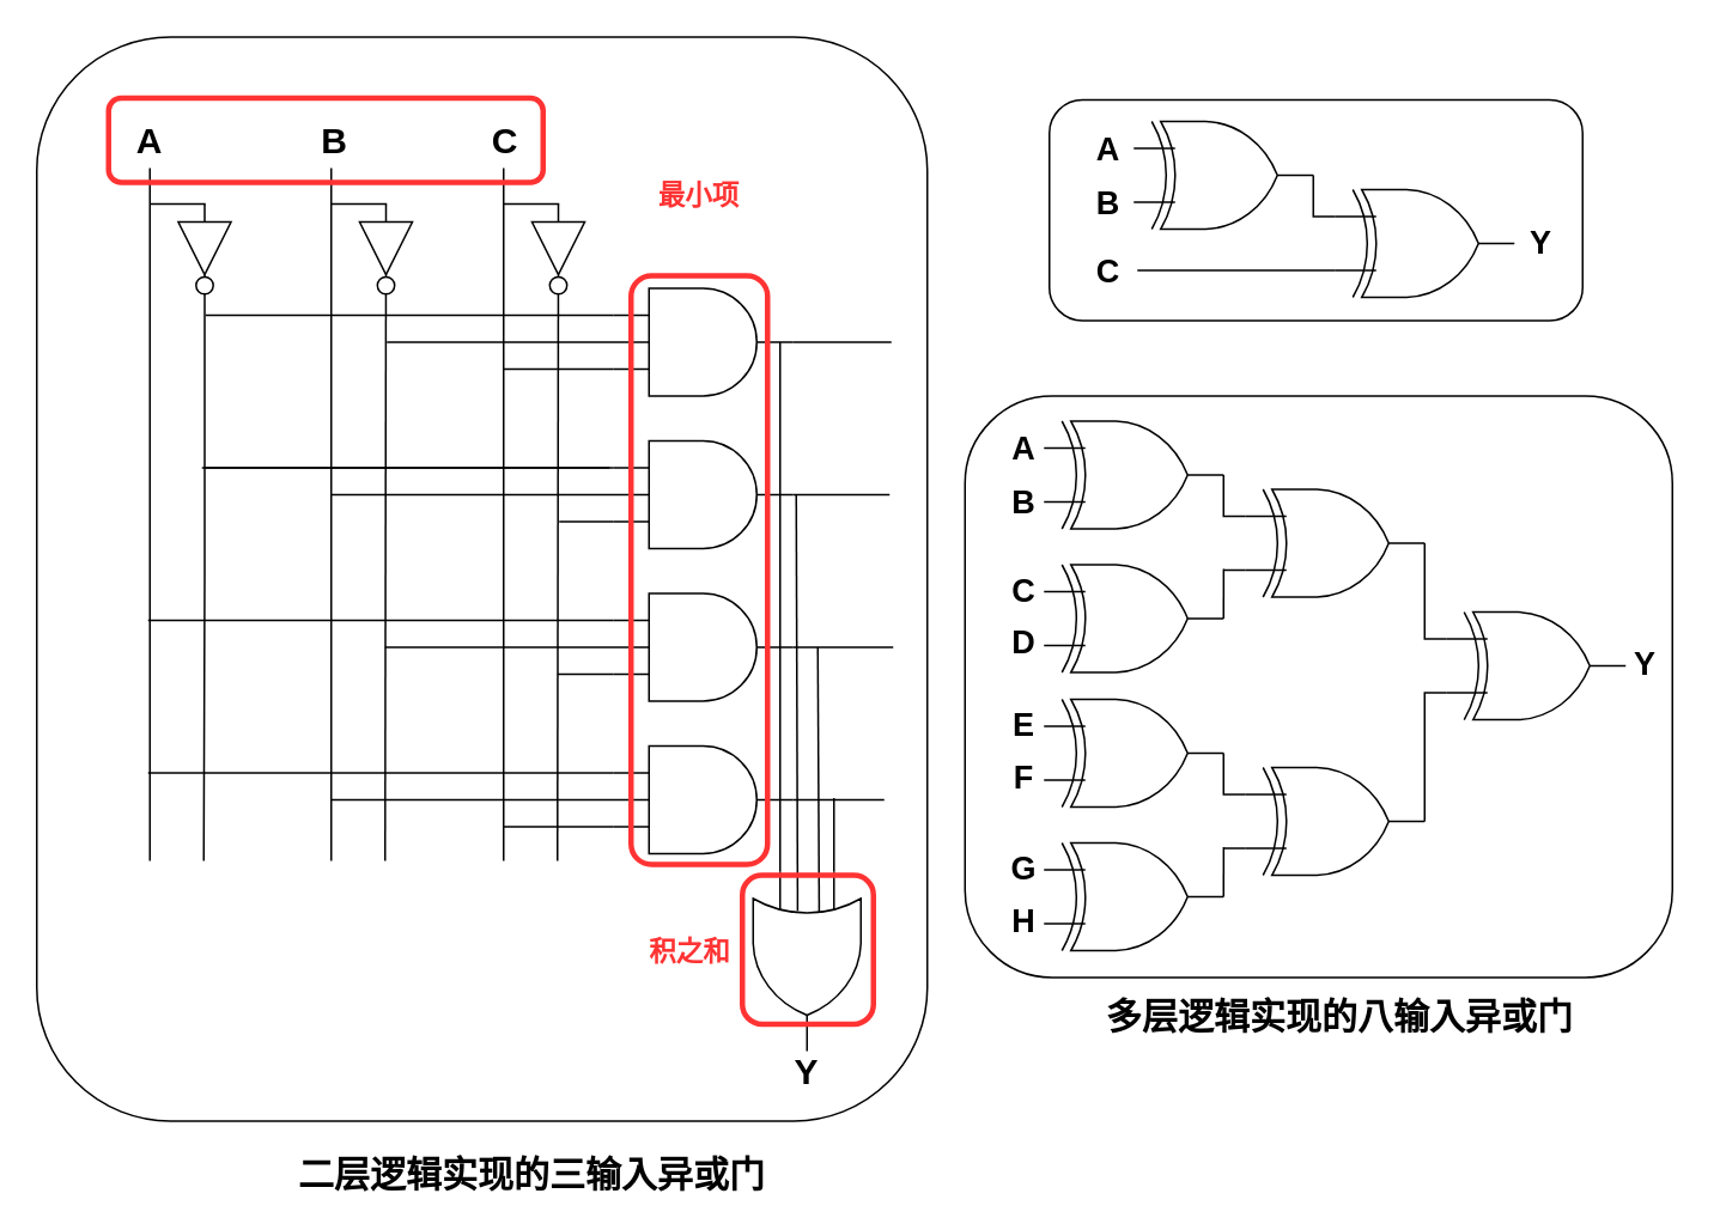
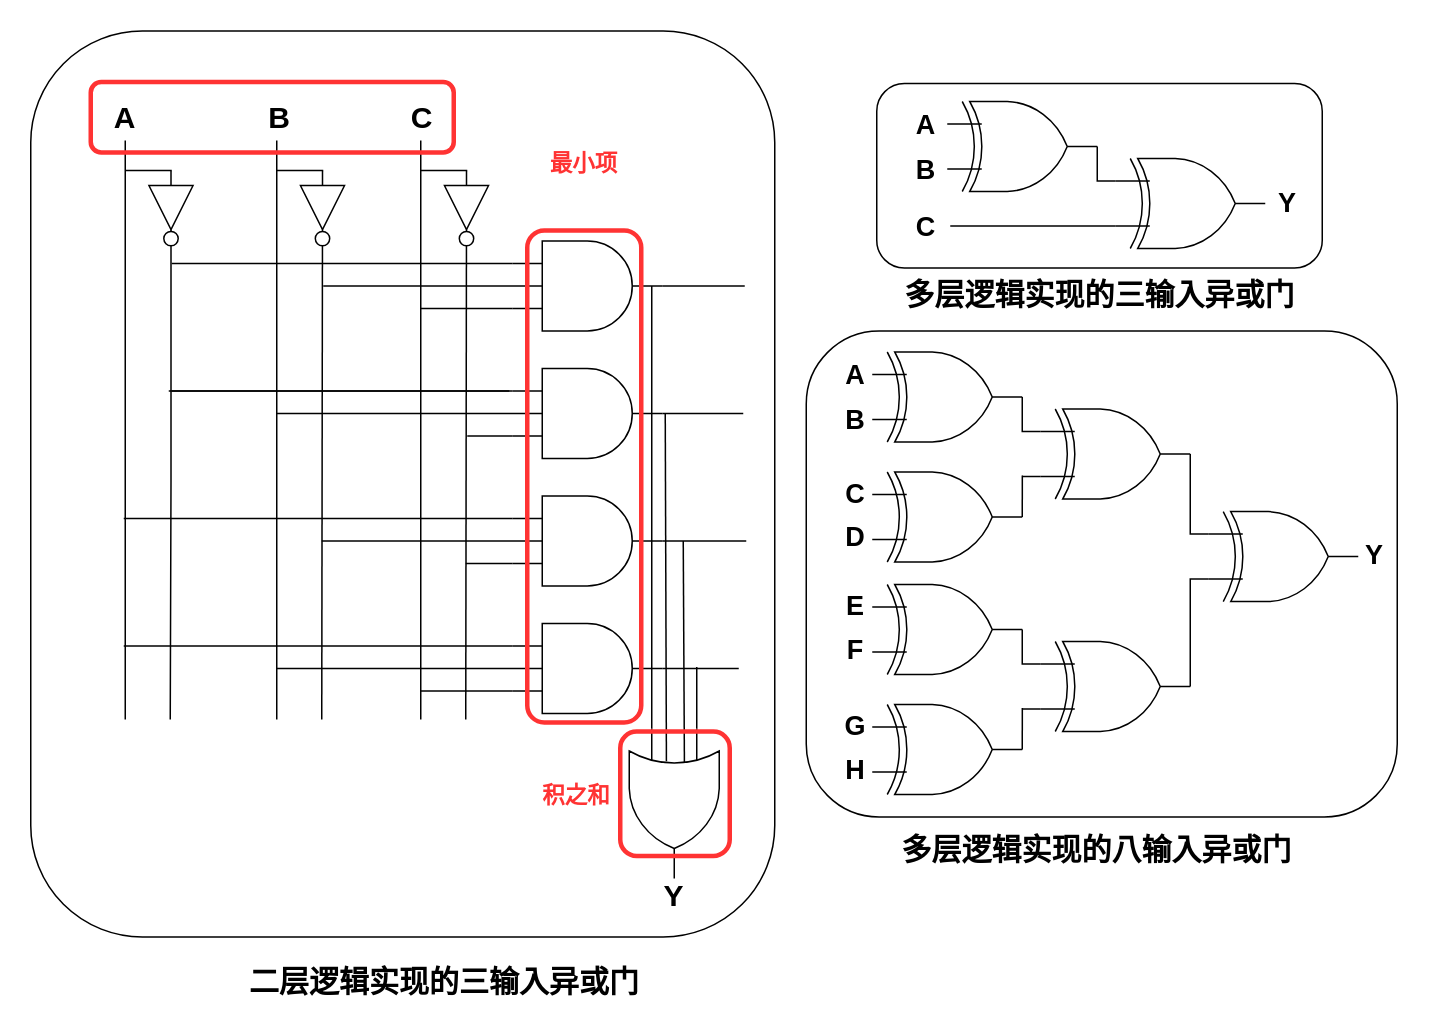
+ <mxCell id="92" value="&lt;font style=&quot;font-size: 20px&quot;&gt;&lt;b&gt;多层逻辑实现的三输入异或门&lt;/b&gt;&lt;/font&gt;" style="text;html=1;strokeColor=none;fillColor=none;align=center;verticalAlign=middle;whiteSpace=wrap;rounded=0;" vertex="1" parent="1"><mxGeometry x="596.5" y="185" width="272" height="20" as="geometry" /></mxCell>
- <mxCell id="91" value="&lt;font style=&quot;font-size: 20px&quot;&gt;&lt;b&gt;多层逻辑实现的八输入异或门&lt;/b&gt;&lt;/font&gt;" style="text;html=1;strokeColor=none;fillColor=none;align=center;verticalAlign=middle;whiteSpace=wrap;rounded=0;" vertex="1" parent="1"><mxGeometry x="610" y="555" width="272" height="20" as="geometry" /></mxCell>
+ <mxCell id="91" value="&lt;font style=&quot;font-size: 20px&quot;&gt;&lt;b&gt;多层逻辑实现的八输入异或门&lt;/b&gt;&lt;/font&gt;" style="text;html=1;strokeColor=none;fillColor=none;align=center;verticalAlign=middle;whiteSpace=wrap;rounded=0;" vertex="1" parent="1"><mxGeometry x="595" y="555" width="272" height="20" as="geometry" /></mxCell>
